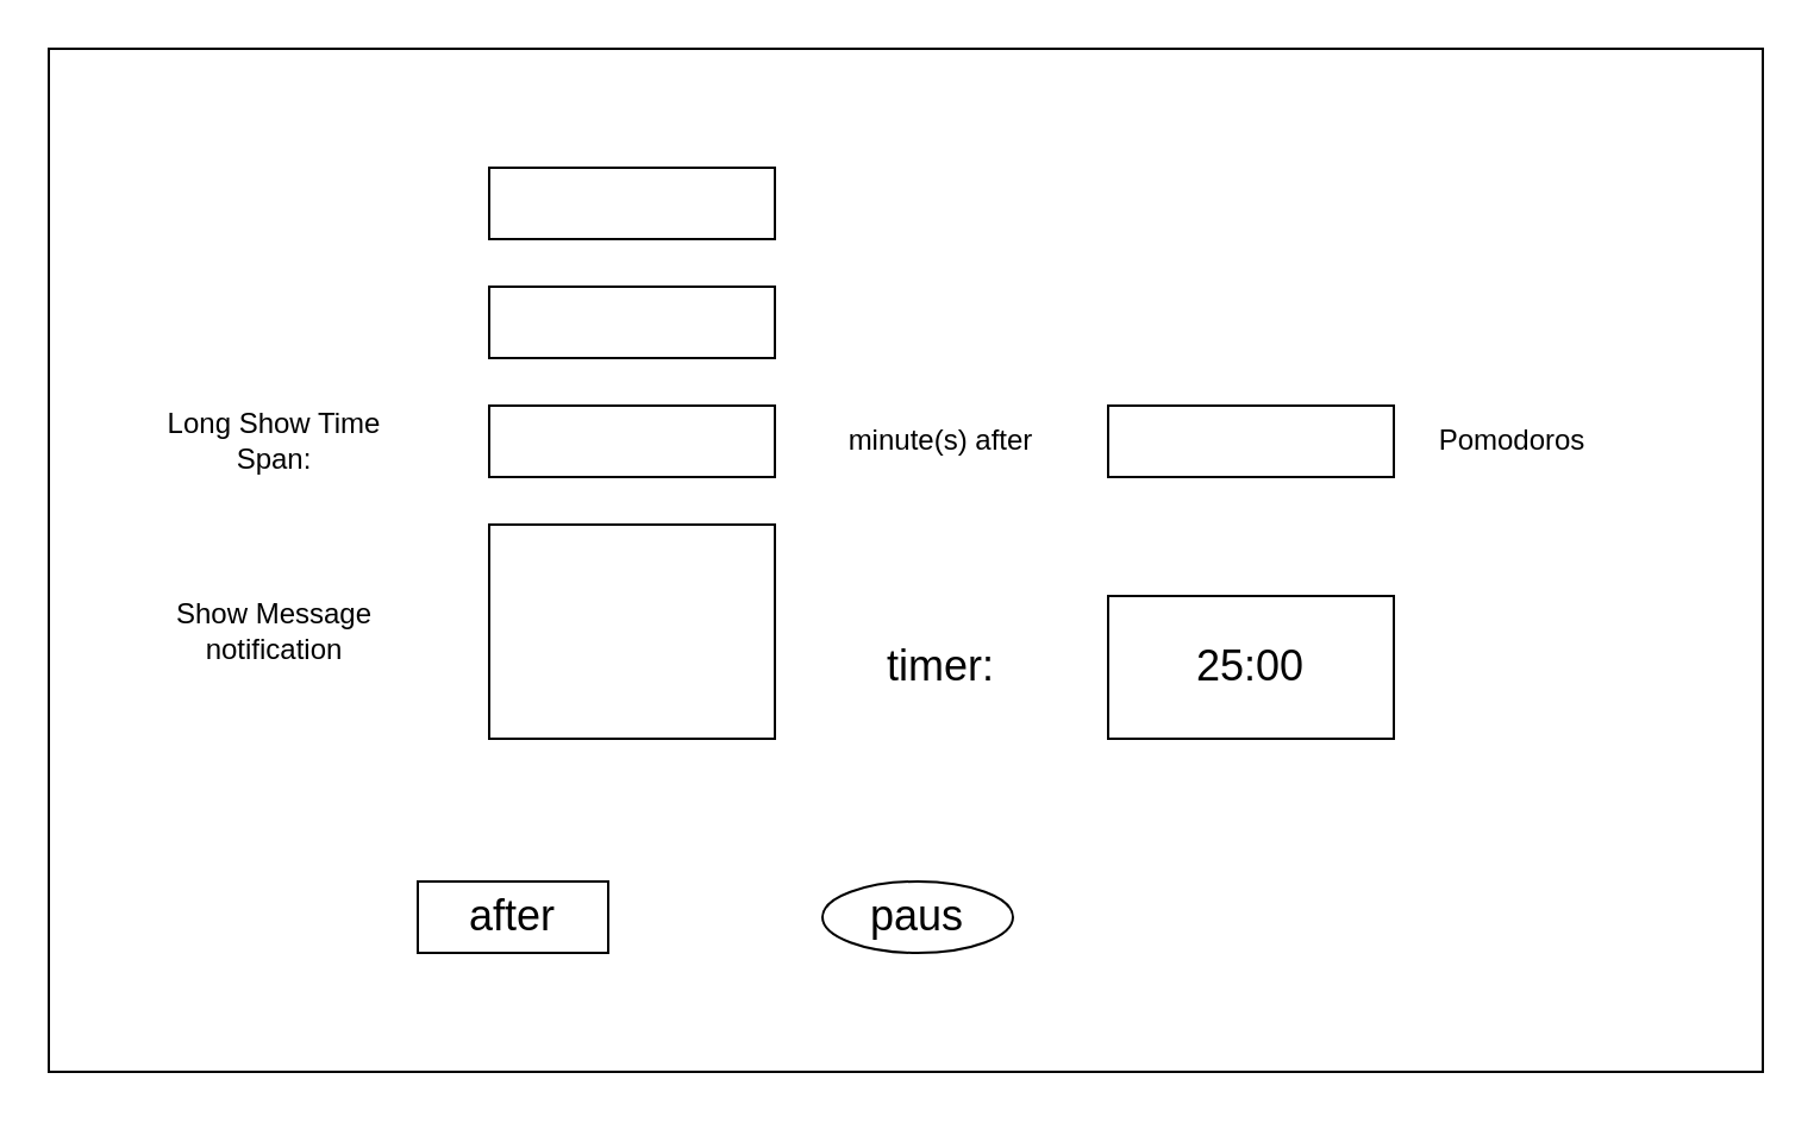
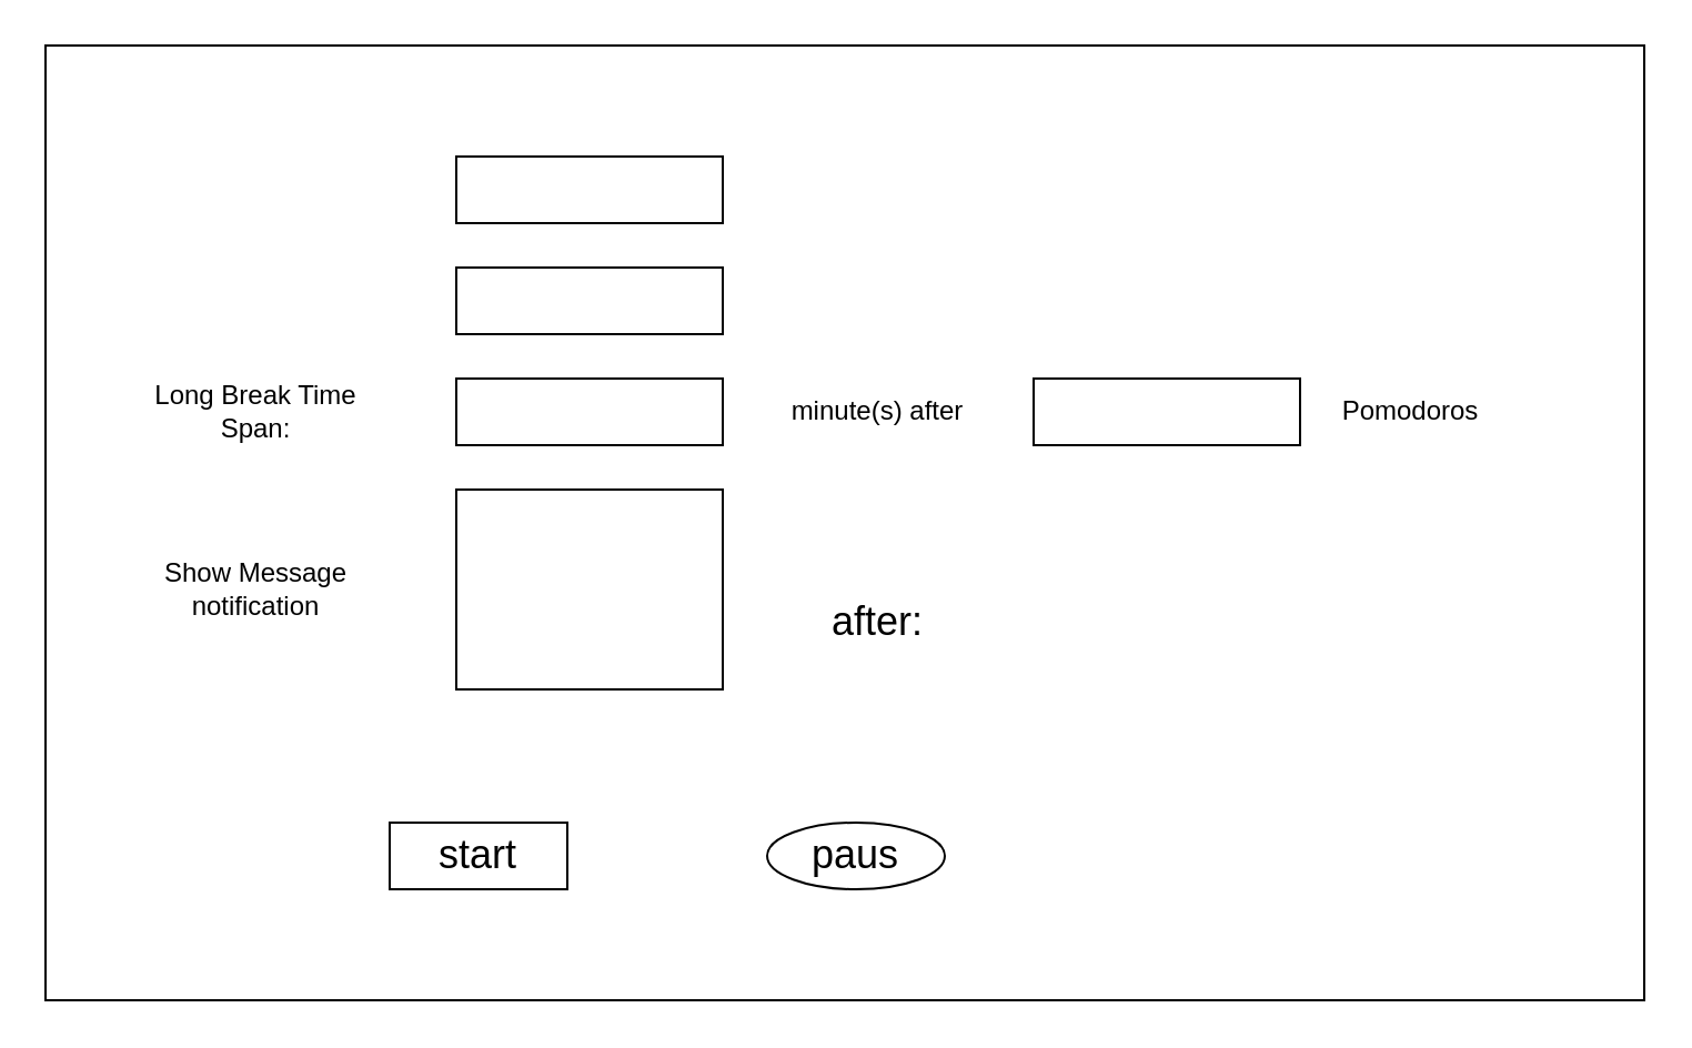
- <mxCell id="9" value="Long Show Time Span:" style="text;html=1;strokeColor=none;fillColor=none;align=center;verticalAlign=middle;whiteSpace=wrap;rounded=0;" parent="1" vertex="1"><mxGeometry x="55" y="170" width="120" height="30" as="geometry" /></mxCell>
+ <mxCell id="9" value="Long Break Time Span:" style="text;html=1;strokeColor=none;fillColor=none;align=center;verticalAlign=middle;whiteSpace=wrap;rounded=0;" parent="1" vertex="1"><mxGeometry x="55" y="170" width="120" height="30" as="geometry" /></mxCell>
- <mxCell id="15" value="timer:" style="text;html=1;strokeColor=none;fillColor=none;align=center;verticalAlign=middle;whiteSpace=wrap;rounded=0;fontSize=18;" vertex="1" parent="1"><mxGeometry x="365" y="265" width="60" height="30" as="geometry" /></mxCell>
+ <mxCell id="15" value="after:" style="text;html=1;strokeColor=none;fillColor=none;align=center;verticalAlign=middle;whiteSpace=wrap;rounded=0;fontSize=18;" vertex="1" parent="1"><mxGeometry x="365" y="265" width="60" height="30" as="geometry" /></mxCell>
- <mxCell id="14" value="25:00" style="rounded=0;whiteSpace=wrap;html=1;fontSize=18;" vertex="1" parent="1"><mxGeometry x="465" y="250" width="120" height="60" as="geometry" /></mxCell>
- <mxCell id="12" value="&lt;font style=&quot;font-size: 18px&quot;&gt;after&lt;/font&gt;" style="rounded=0;whiteSpace=wrap;html=1;" vertex="1" parent="1"><mxGeometry x="175" y="370" width="80" height="30" as="geometry" /></mxCell>
+ <mxCell id="12" value="&lt;font style=&quot;font-size: 18px&quot;&gt;start&lt;/font&gt;" style="rounded=0;whiteSpace=wrap;html=1;" vertex="1" parent="1"><mxGeometry x="175" y="370" width="80" height="30" as="geometry" /></mxCell>
